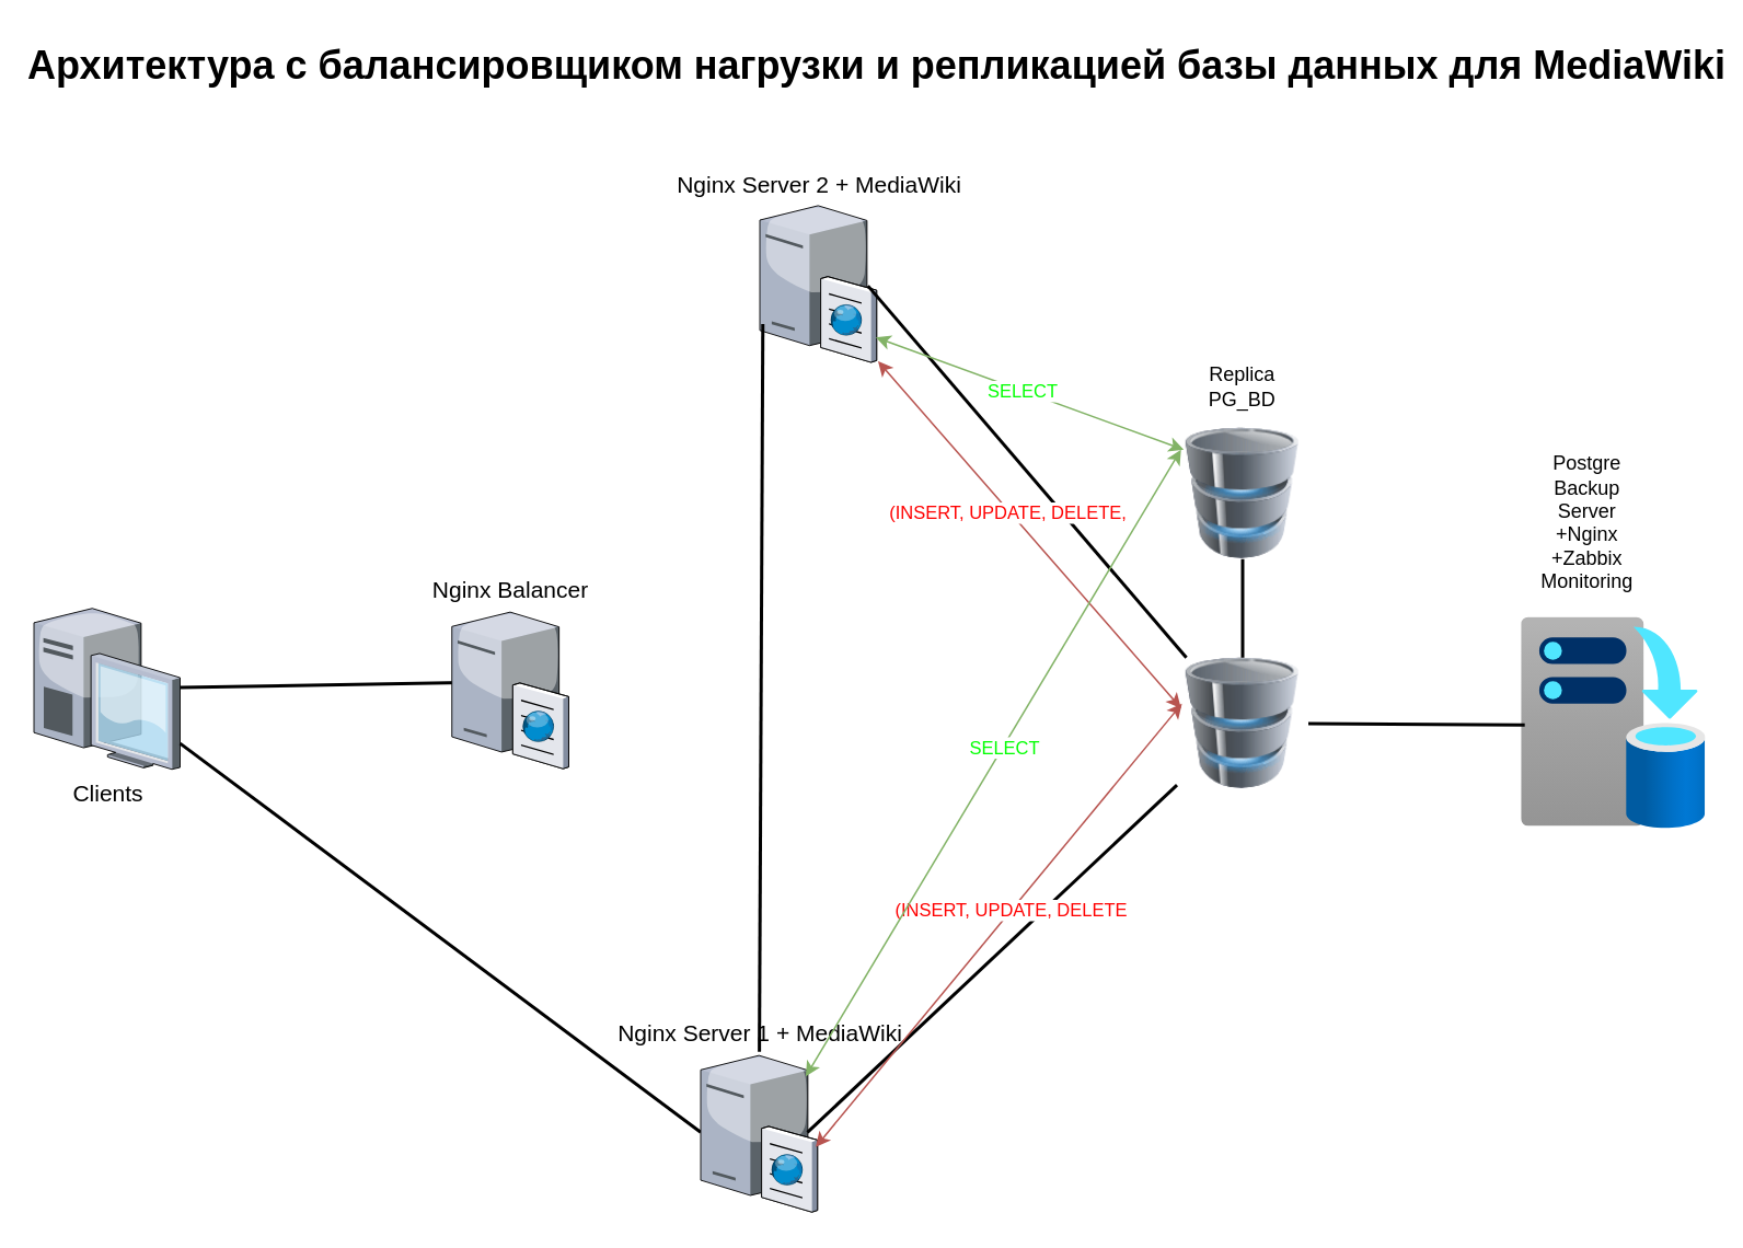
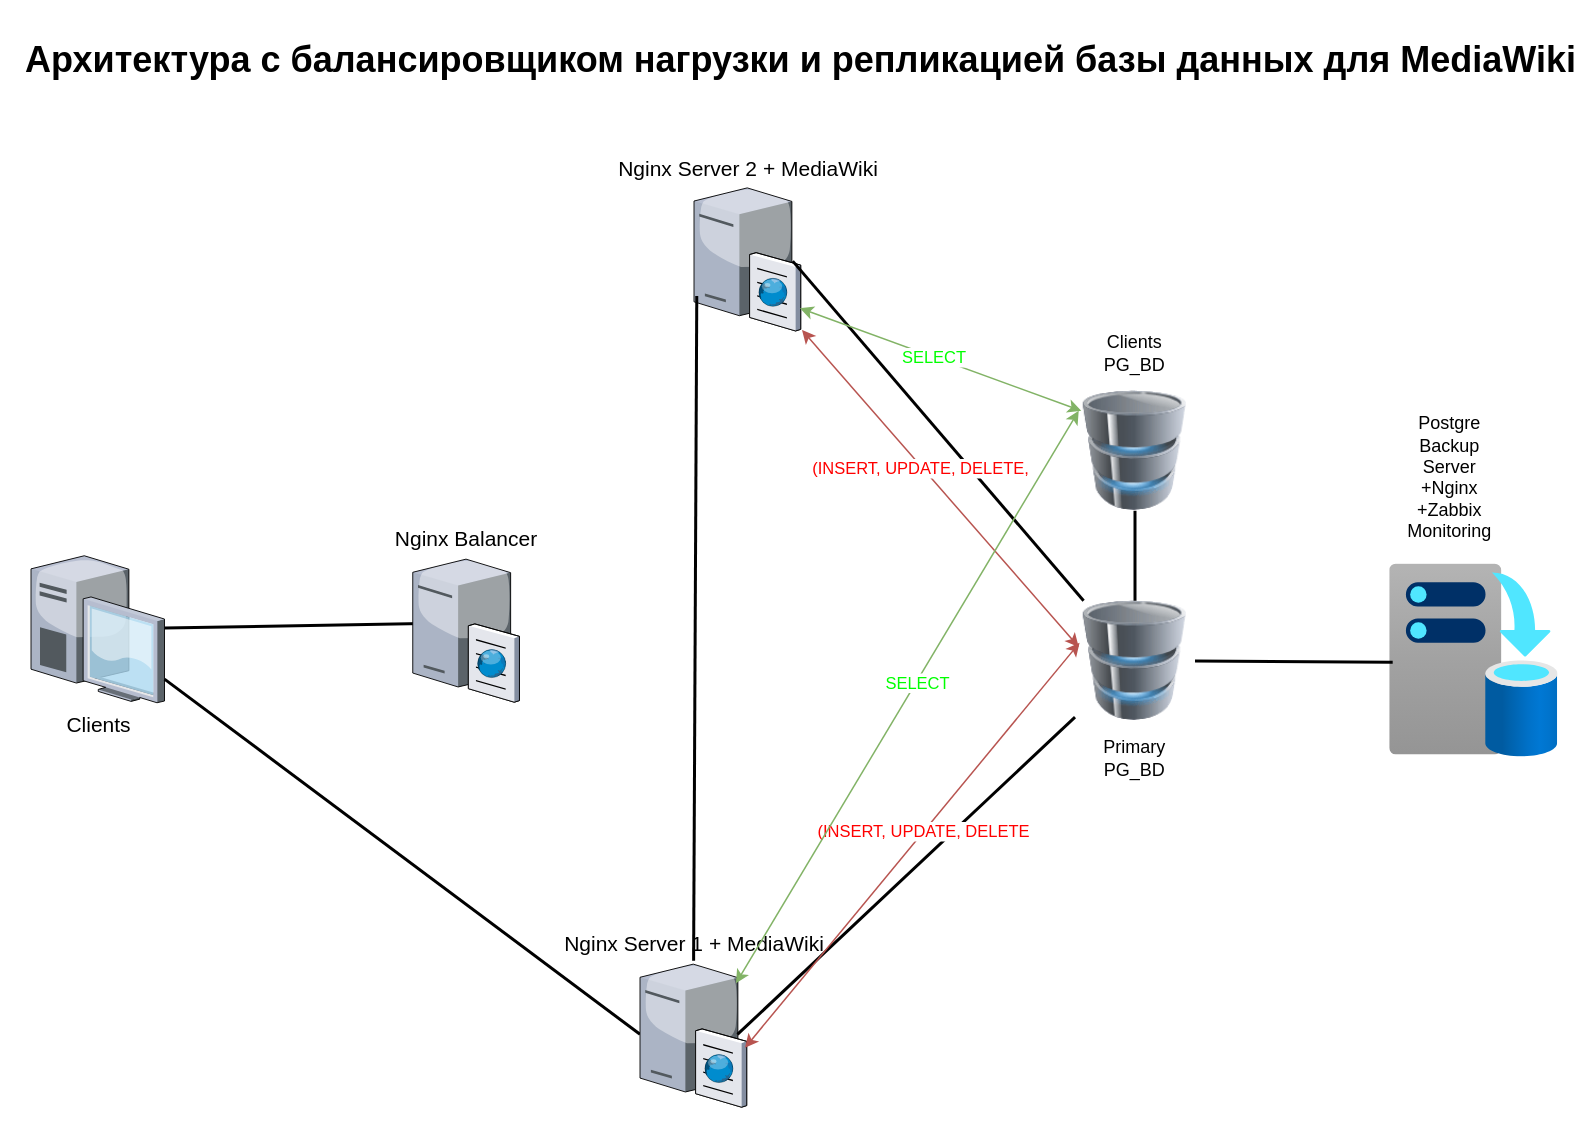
- <mxCell id="15" value="Replica PG_BD" style="text;html=1;align=center;verticalAlign=middle;whiteSpace=wrap;rounded=0;" vertex="1" parent="1"><mxGeometry x="726" y="220" width="60" height="30" as="geometry" /></mxCell>
+ <mxCell id="15" value="Clients PG_BD" style="text;html=1;align=center;verticalAlign=middle;whiteSpace=wrap;rounded=0;" vertex="1" parent="1"><mxGeometry x="726" y="220" width="60" height="30" as="geometry" /></mxCell>
+ <mxCell id="16" value="Primary PG_BD" style="text;html=1;align=center;verticalAlign=middle;whiteSpace=wrap;rounded=0;" vertex="1" parent="1"><mxGeometry x="726" y="490" width="60" height="30" as="geometry" /></mxCell>
